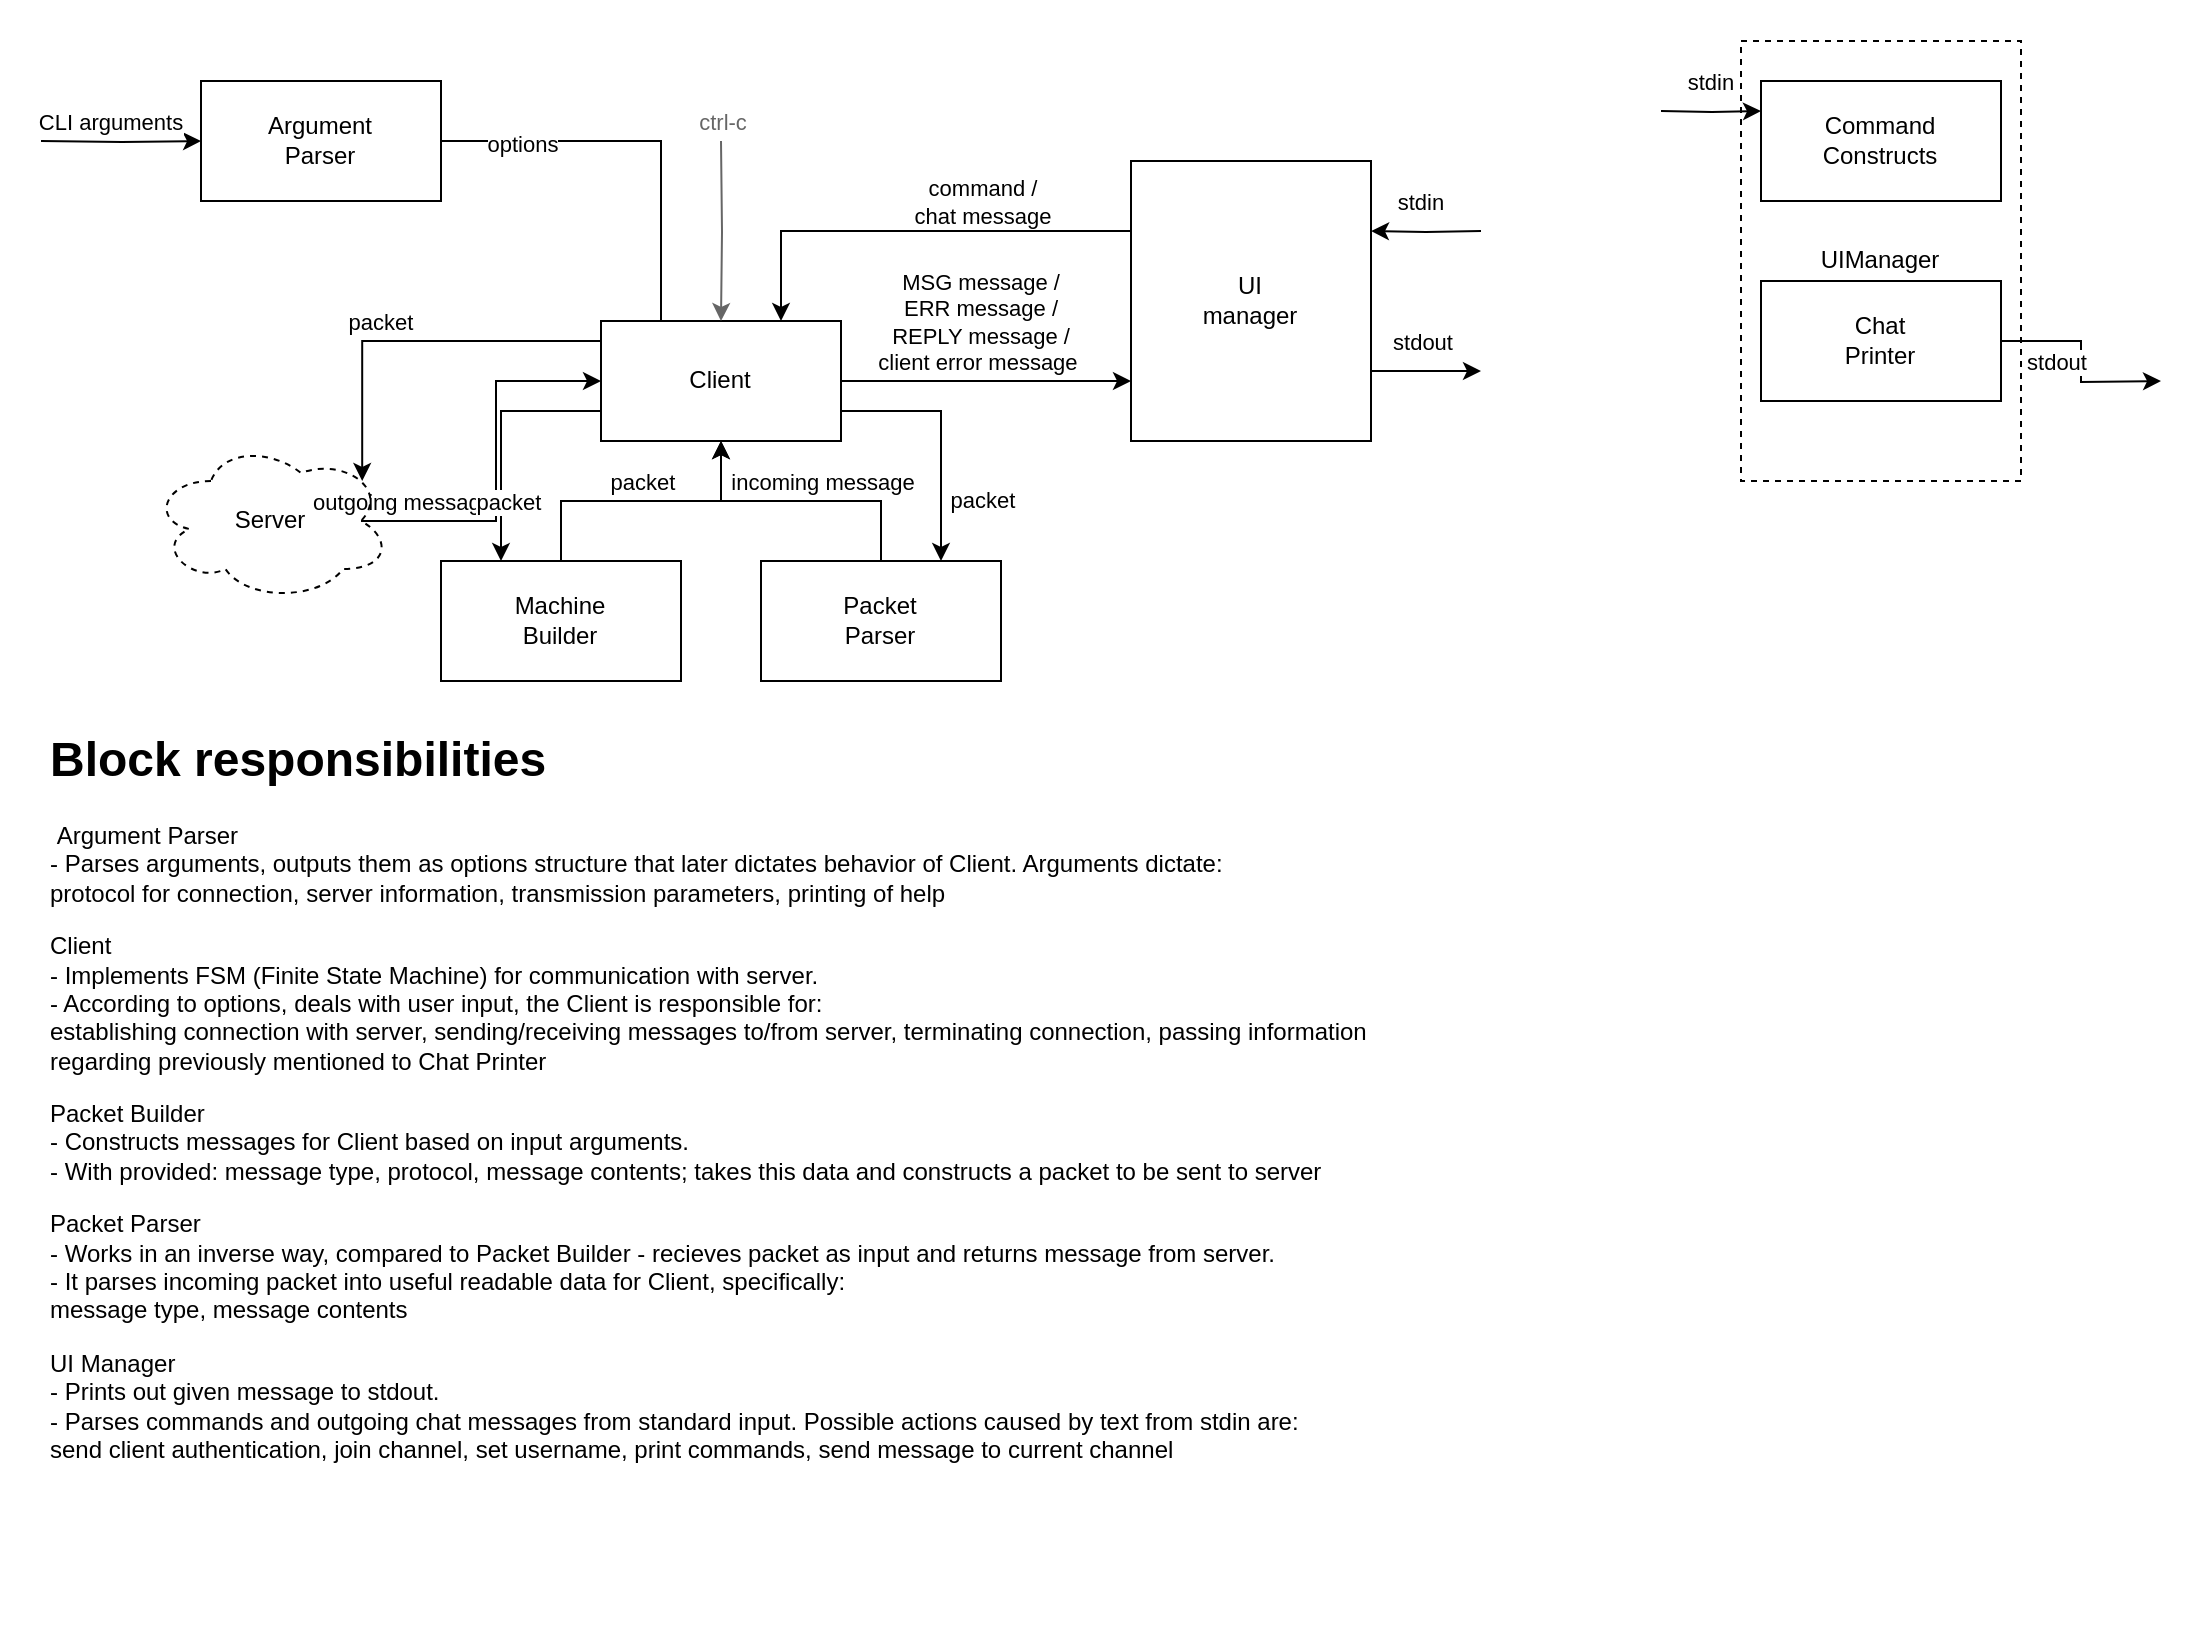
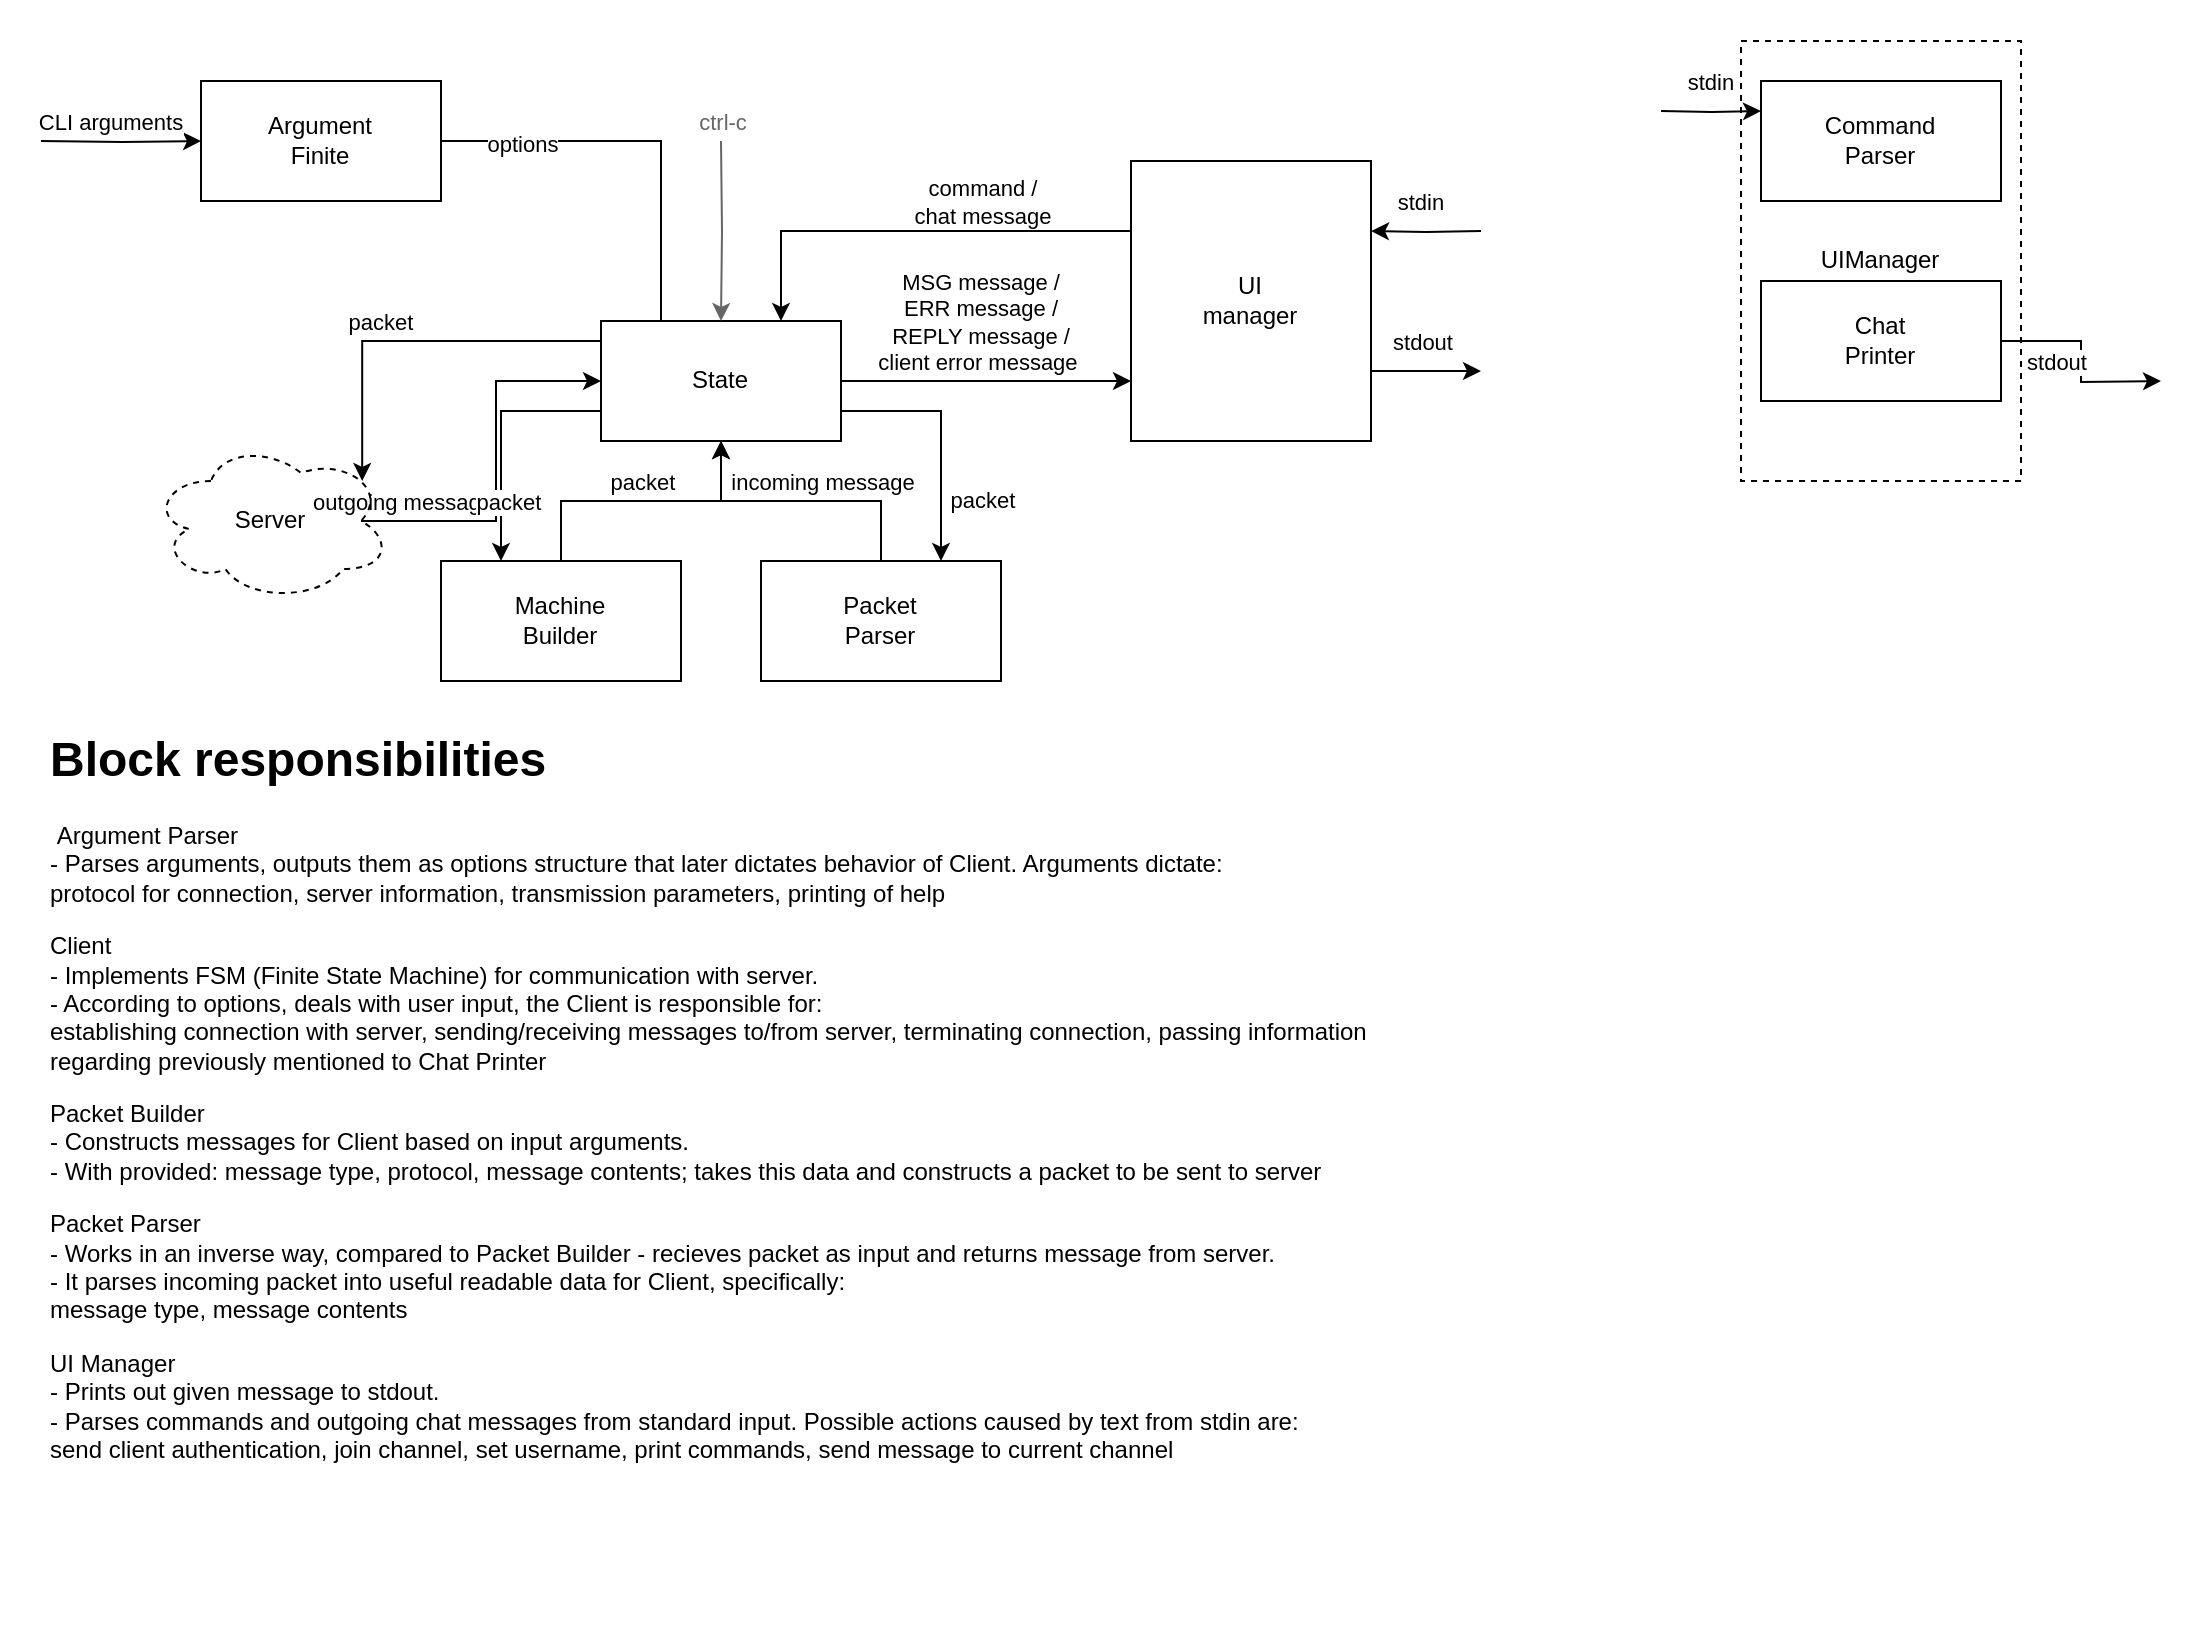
- <mxCell id="4" value="Argument&lt;br&gt;Parser" style="rounded=0;whiteSpace=wrap;html=1;" parent="1" vertex="1"><mxGeometry x="100" y="40" width="120" height="60" as="geometry" /></mxCell>
+ <mxCell id="4" value="Argument&lt;br&gt;Finite" style="rounded=0;whiteSpace=wrap;html=1;" parent="1" vertex="1"><mxGeometry x="100" y="40" width="120" height="60" as="geometry" /></mxCell>
- <mxCell id="9" value="Command&lt;br&gt;Constructs" style="rounded=0;whiteSpace=wrap;html=1;" parent="1" vertex="1"><mxGeometry x="880" y="40" width="120" height="60" as="geometry" /></mxCell>
+ <mxCell id="9" value="Command&lt;br&gt;Parser" style="rounded=0;whiteSpace=wrap;html=1;" parent="1" vertex="1"><mxGeometry x="880" y="40" width="120" height="60" as="geometry" /></mxCell>
- <mxCell id="16" value="Client" style="rounded=0;whiteSpace=wrap;html=1;" parent="1" vertex="1"><mxGeometry x="300" y="160" width="120" height="60" as="geometry" /></mxCell>
+ <mxCell id="16" value="State" style="rounded=0;whiteSpace=wrap;html=1;" parent="1" vertex="1"><mxGeometry x="300" y="160" width="120" height="60" as="geometry" /></mxCell>
